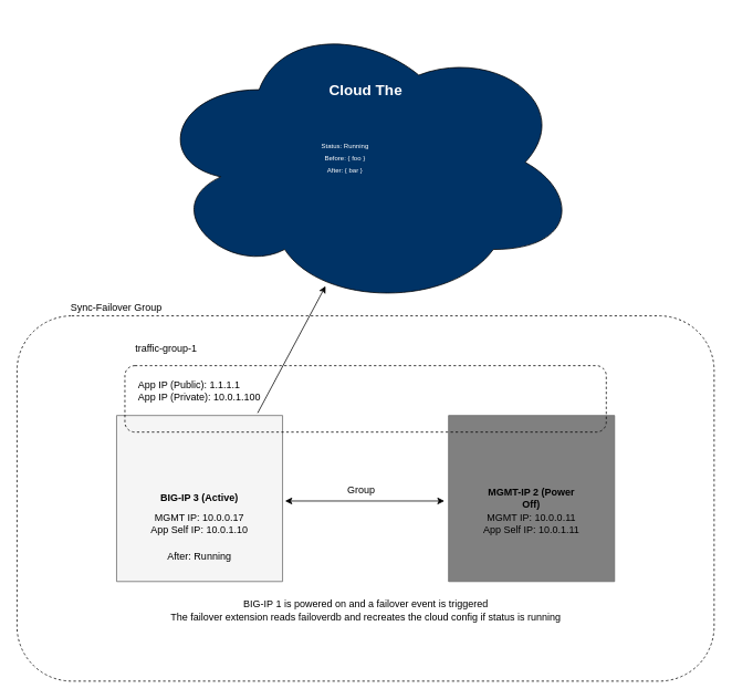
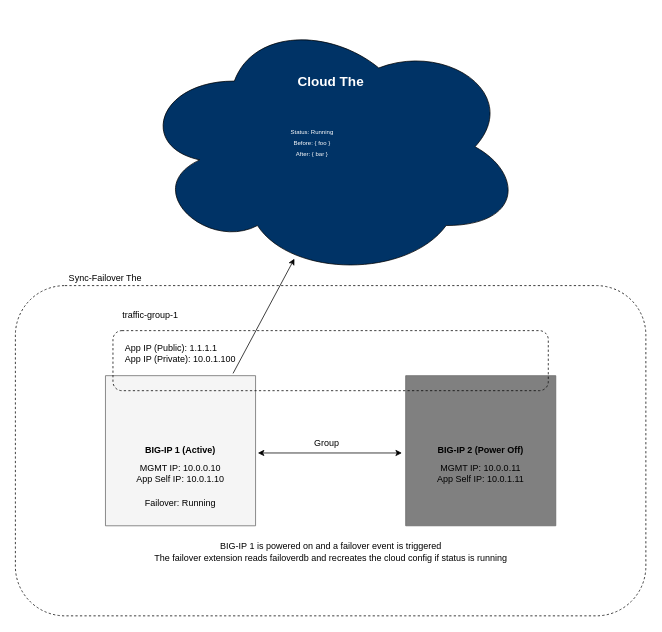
- <mxCell id="10" value="Sync-Failover Group" style="text;html=1;strokeColor=none;fillColor=none;align=center;verticalAlign=middle;whiteSpace=wrap;rounded=0;" vertex="1" parent="1"><mxGeometry x="70" y="360" width="140" height="20" as="geometry" /></mxCell>
+ <mxCell id="10" value="Sync-Failover The" style="text;html=1;strokeColor=none;fillColor=none;align=center;verticalAlign=middle;whiteSpace=wrap;rounded=0;" vertex="1" parent="1"><mxGeometry x="70" y="360" width="140" height="20" as="geometry" /></mxCell>
- <mxCell id="6" value="&lt;b&gt;BIG-IP 3 (Active)&lt;/b&gt;" style="text;html=1;strokeColor=none;fillColor=none;align=center;verticalAlign=middle;whiteSpace=wrap;rounded=0;" vertex="1" parent="1"><mxGeometry x="180" y="580" width="120" height="40" as="geometry" /></mxCell>
+ <mxCell id="6" value="&lt;b&gt;BIG-IP 1 (Active)&lt;/b&gt;" style="text;html=1;strokeColor=none;fillColor=none;align=center;verticalAlign=middle;whiteSpace=wrap;rounded=0;" vertex="1" parent="1"><mxGeometry x="180" y="580" width="120" height="40" as="geometry" /></mxCell>
- <mxCell id="7" value="&lt;b&gt;MGMT-IP 2 (Power Off)&lt;/b&gt;" style="text;html=1;strokeColor=none;fillColor=none;align=center;verticalAlign=middle;whiteSpace=wrap;rounded=0;" vertex="1" parent="1"><mxGeometry x="580" y="580" width="120" height="40" as="geometry" /></mxCell>
+ <mxCell id="7" value="&lt;b&gt;BIG-IP 2 (Power Off)&lt;/b&gt;" style="text;html=1;strokeColor=none;fillColor=none;align=center;verticalAlign=middle;whiteSpace=wrap;rounded=0;" vertex="1" parent="1"><mxGeometry x="580" y="580" width="120" height="40" as="geometry" /></mxCell>
- <mxCell id="8" value="MGMT IP: 10.0.0.17&lt;br&gt;App Self IP: 10.0.1.10&lt;br&gt;" style="text;html=1;strokeColor=none;fillColor=none;align=center;verticalAlign=middle;whiteSpace=wrap;rounded=0;" vertex="1" parent="1"><mxGeometry x="180" y="610" width="120" height="40" as="geometry" /></mxCell>
+ <mxCell id="8" value="MGMT IP: 10.0.0.10&lt;br&gt;App Self IP: 10.0.1.10&lt;br&gt;" style="text;html=1;strokeColor=none;fillColor=none;align=center;verticalAlign=middle;whiteSpace=wrap;rounded=0;" vertex="1" parent="1"><mxGeometry x="180" y="610" width="120" height="40" as="geometry" /></mxCell>
- <mxCell id="15" value="After: Running" style="text;html=1;strokeColor=none;fillColor=none;align=center;verticalAlign=middle;whiteSpace=wrap;rounded=0;" vertex="1" parent="1"><mxGeometry x="180" y="650" width="120" height="40" as="geometry" /></mxCell>
+ <mxCell id="15" value="Failover: Running" style="text;html=1;strokeColor=none;fillColor=none;align=center;verticalAlign=middle;whiteSpace=wrap;rounded=0;" vertex="1" parent="1"><mxGeometry x="180" y="650" width="120" height="40" as="geometry" /></mxCell>
